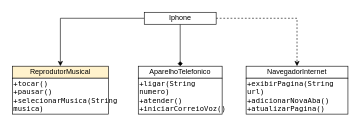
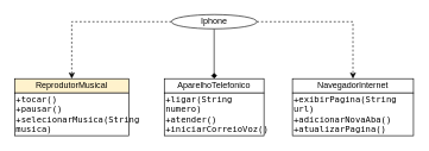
- <mxCell id="3" value="" style="edgeStyle=orthogonalEdgeStyle;rounded=0;orthogonalLoop=1;jettySize=auto;html=1;" edge="1" parent="1" source="5" target="7"><mxGeometry relative="1" as="geometry" /></mxCell>
+ <mxCell id="3" value="" style="edgeStyle=orthogonalEdgeStyle;rounded=0;orthogonalLoop=1;jettySize=auto;html=1;dashed=1;" edge="1" parent="1" source="5" target="7"><mxGeometry relative="1" as="geometry" /></mxCell>
- <mxCell id="5" value="Iphone" style="rounded=0;whiteSpace=wrap;html=1;" vertex="1" parent="1"><mxGeometry x="240" y="20" width="120" height="20" as="geometry" /></mxCell>
+ <mxCell id="5" value="Iphone" style="ellipse;whiteSpace=wrap;html=1;" vertex="1" parent="1"><mxGeometry x="240" y="20" width="120" height="20" as="geometry" /></mxCell>
